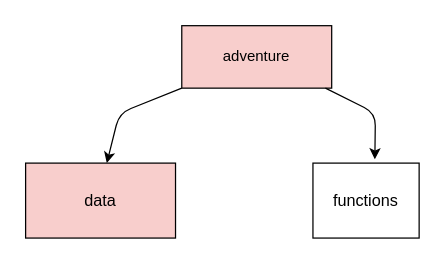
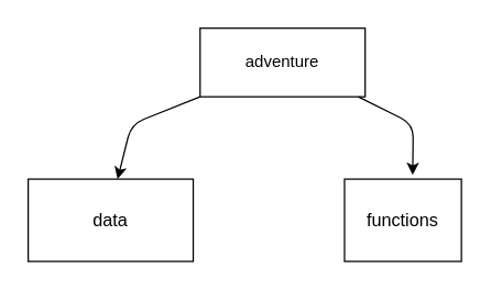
- <mxCell id="2" value="adventure" style="rounded=0;whiteSpace=wrap;html=1;fillColor=#f8cecc;" parent="1" vertex="1"><mxGeometry x="145" y="20" width="120" height="50" as="geometry" /></mxCell>
+ <mxCell id="2" value="adventure" style="rounded=0;whiteSpace=wrap;html=1;" parent="1" vertex="1"><mxGeometry x="145" y="20" width="120" height="50" as="geometry" /></mxCell>
- <mxCell id="5" value="data" style="rounded=0;whiteSpace=wrap;html=1;fontSize=13;fillColor=#f8cecc;" parent="1" vertex="1"><mxGeometry x="20" y="130" width="120" height="60" as="geometry" /></mxCell>
+ <mxCell id="5" value="data" style="rounded=0;whiteSpace=wrap;html=1;fontSize=13;" parent="1" vertex="1"><mxGeometry x="20" y="130" width="120" height="60" as="geometry" /></mxCell>
